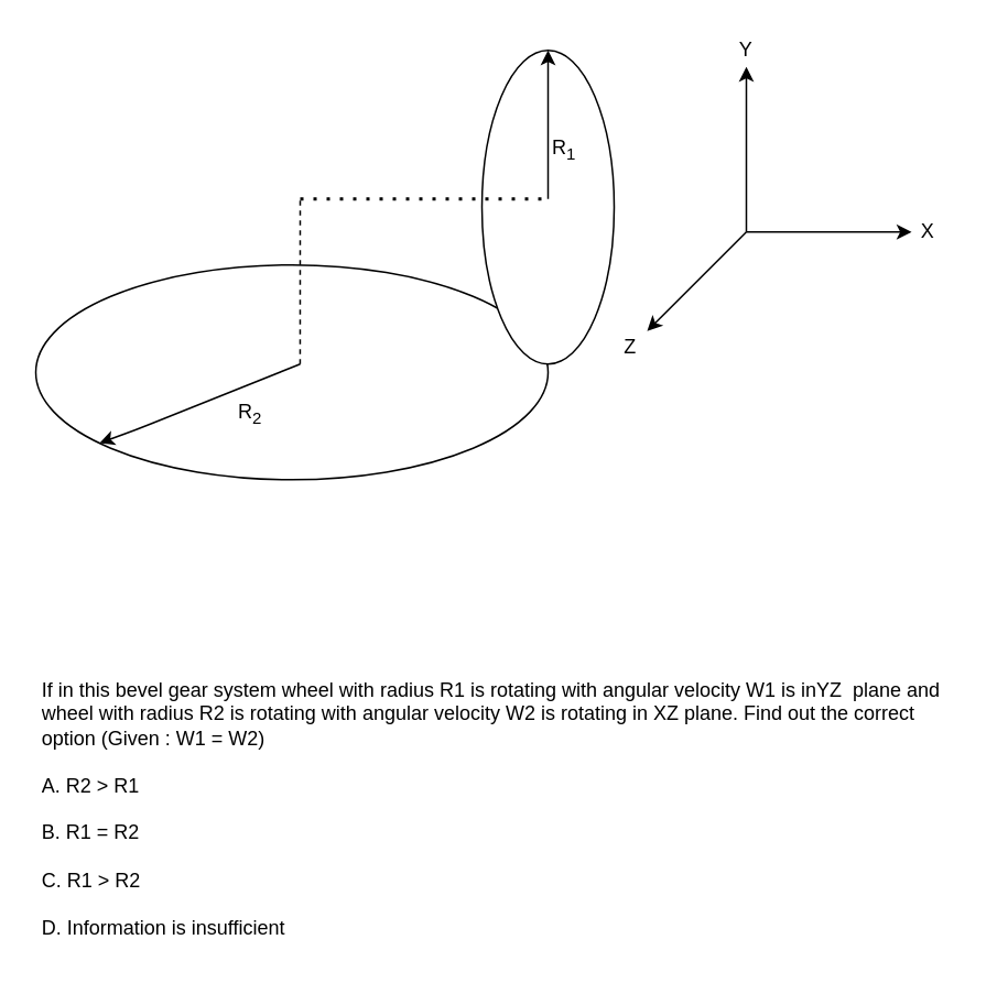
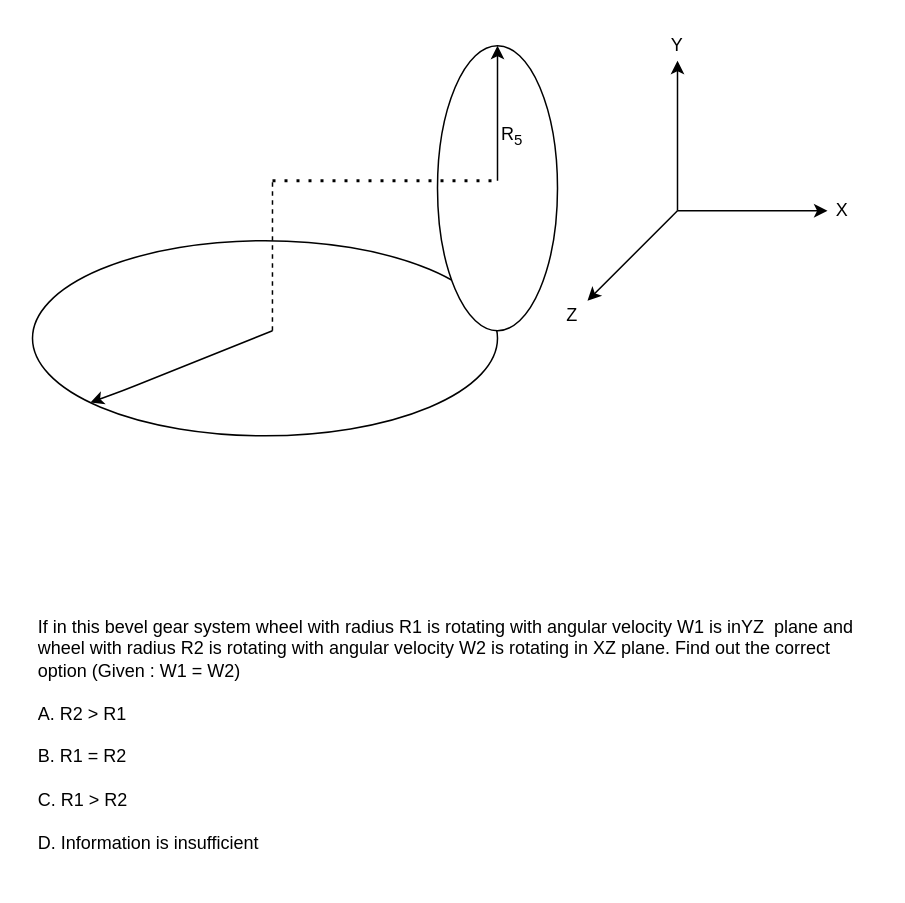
- <mxCell id="8" value="R&lt;sub&gt;1&lt;/sub&gt;" style="text;html=1;strokeColor=none;fillColor=none;align=center;verticalAlign=middle;whiteSpace=wrap;rounded=0;" vertex="1" parent="1"><mxGeometry x="321" y="80" width="40" height="20" as="geometry" /></mxCell>
+ <mxCell id="8" value="R&lt;sub&gt;5&lt;/sub&gt;" style="text;html=1;strokeColor=none;fillColor=none;align=center;verticalAlign=middle;whiteSpace=wrap;rounded=0;" vertex="1" parent="1"><mxGeometry x="321" y="80" width="40" height="20" as="geometry" /></mxCell>
- <mxCell id="9" value="R&lt;sub&gt;2&lt;/sub&gt;" style="text;html=1;strokeColor=none;fillColor=none;align=center;verticalAlign=middle;whiteSpace=wrap;rounded=0;" vertex="1" parent="1"><mxGeometry x="131" y="240" width="40" height="20" as="geometry" /></mxCell>
